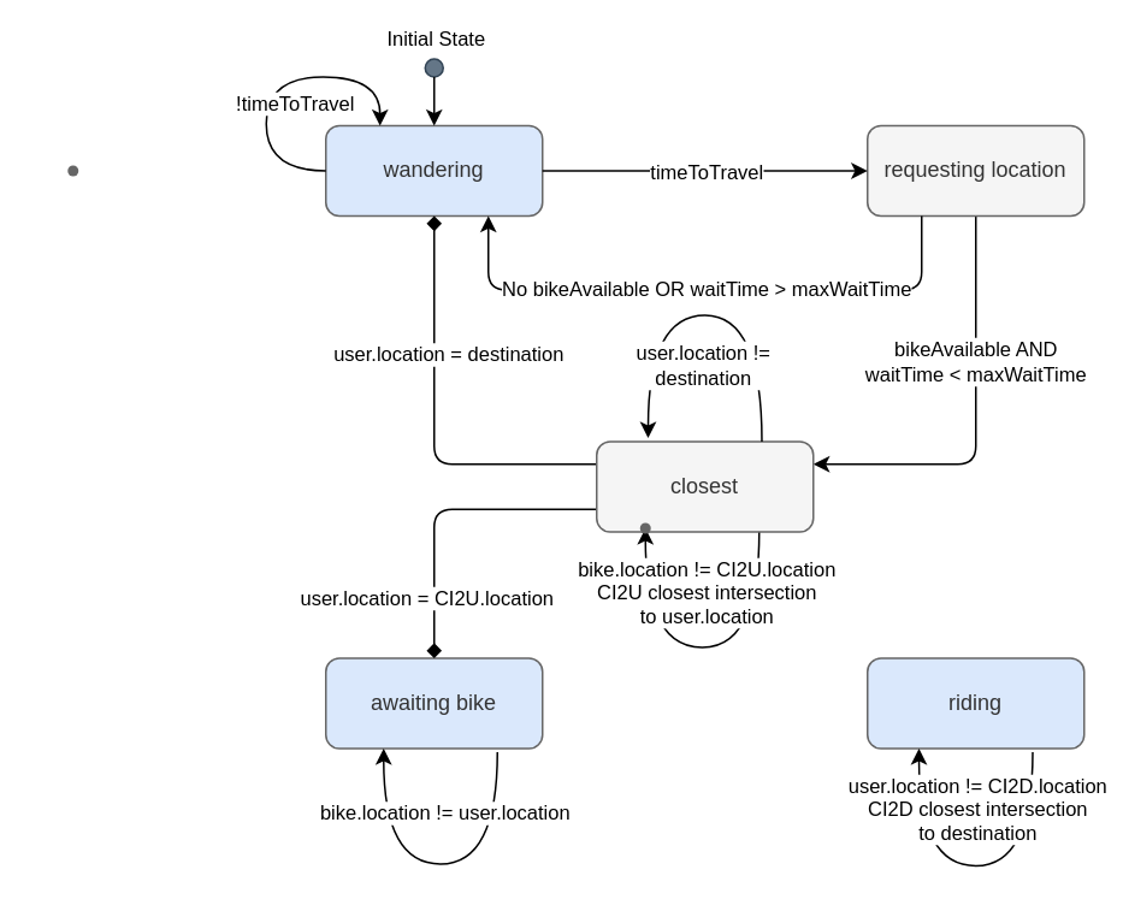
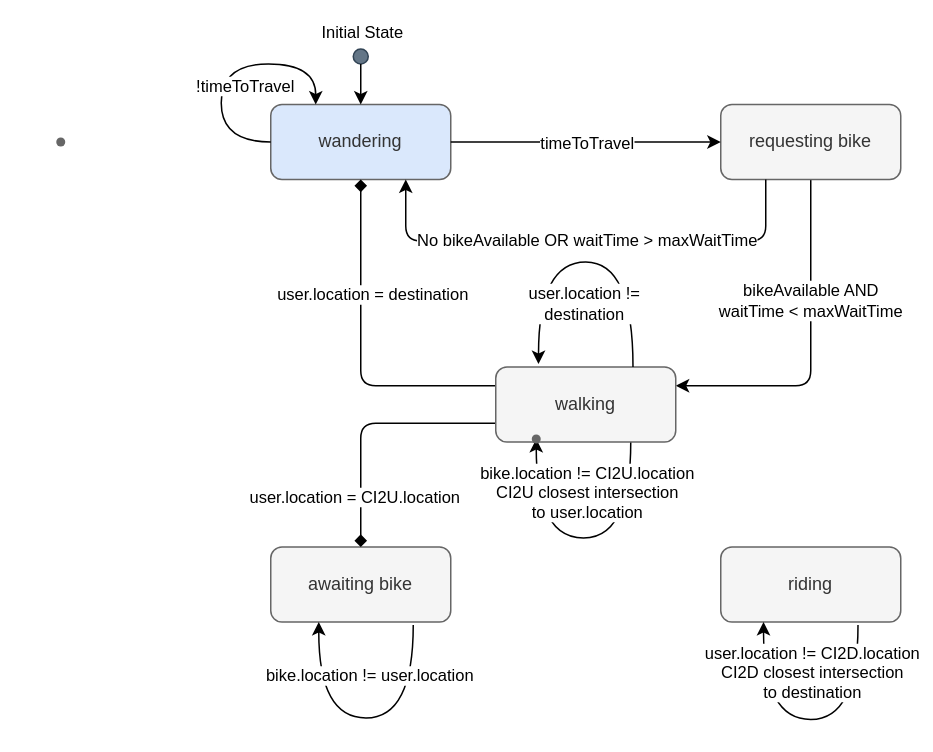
- <mxCell id="6" value="requesting location" style="rounded=1;whiteSpace=wrap;html=1;fillColor=#f5f5f5;fontColor=#333333;strokeColor=#666666;" parent="1" vertex="1"><mxGeometry x="480" y="69" width="120" height="50" as="geometry" /></mxCell>
+ <mxCell id="6" value="requesting bike" style="rounded=1;whiteSpace=wrap;html=1;fillColor=#f5f5f5;fontColor=#333333;strokeColor=#666666;" parent="1" vertex="1"><mxGeometry x="480" y="69" width="120" height="50" as="geometry" /></mxCell>
- <mxCell id="17" value="closest" style="rounded=1;whiteSpace=wrap;html=1;labelBackgroundColor=none;fillColor=#f5f5f5;fontColor=#333333;strokeColor=#666666;" parent="1" vertex="1"><mxGeometry x="330" y="244" width="120" height="50" as="geometry" /></mxCell>
+ <mxCell id="17" value="walking" style="rounded=1;whiteSpace=wrap;html=1;labelBackgroundColor=none;fillColor=#f5f5f5;fontColor=#333333;strokeColor=#666666;" parent="1" vertex="1"><mxGeometry x="330" y="244" width="120" height="50" as="geometry" /></mxCell>
- <mxCell id="7" value="awaiting bike" style="rounded=1;whiteSpace=wrap;html=1;fillColor=#dae8fc;fontColor=#333333;strokeColor=#666666;" parent="1" vertex="1"><mxGeometry x="180" y="364" width="120" height="50" as="geometry" /></mxCell>
+ <mxCell id="7" value="awaiting bike" style="rounded=1;whiteSpace=wrap;html=1;fillColor=#f5f5f5;fontColor=#333333;strokeColor=#666666;" parent="1" vertex="1"><mxGeometry x="180" y="364" width="120" height="50" as="geometry" /></mxCell>
- <mxCell id="18" value="riding" style="rounded=1;whiteSpace=wrap;html=1;labelBackgroundColor=none;fillColor=#dae8fc;fontColor=#333333;strokeColor=#666666;" parent="1" vertex="1"><mxGeometry x="480" y="364" width="120" height="50" as="geometry" /></mxCell>
+ <mxCell id="18" value="riding" style="rounded=1;whiteSpace=wrap;html=1;labelBackgroundColor=none;fillColor=#f5f5f5;fontColor=#333333;strokeColor=#666666;" parent="1" vertex="1"><mxGeometry x="480" y="364" width="120" height="50" as="geometry" /></mxCell>
